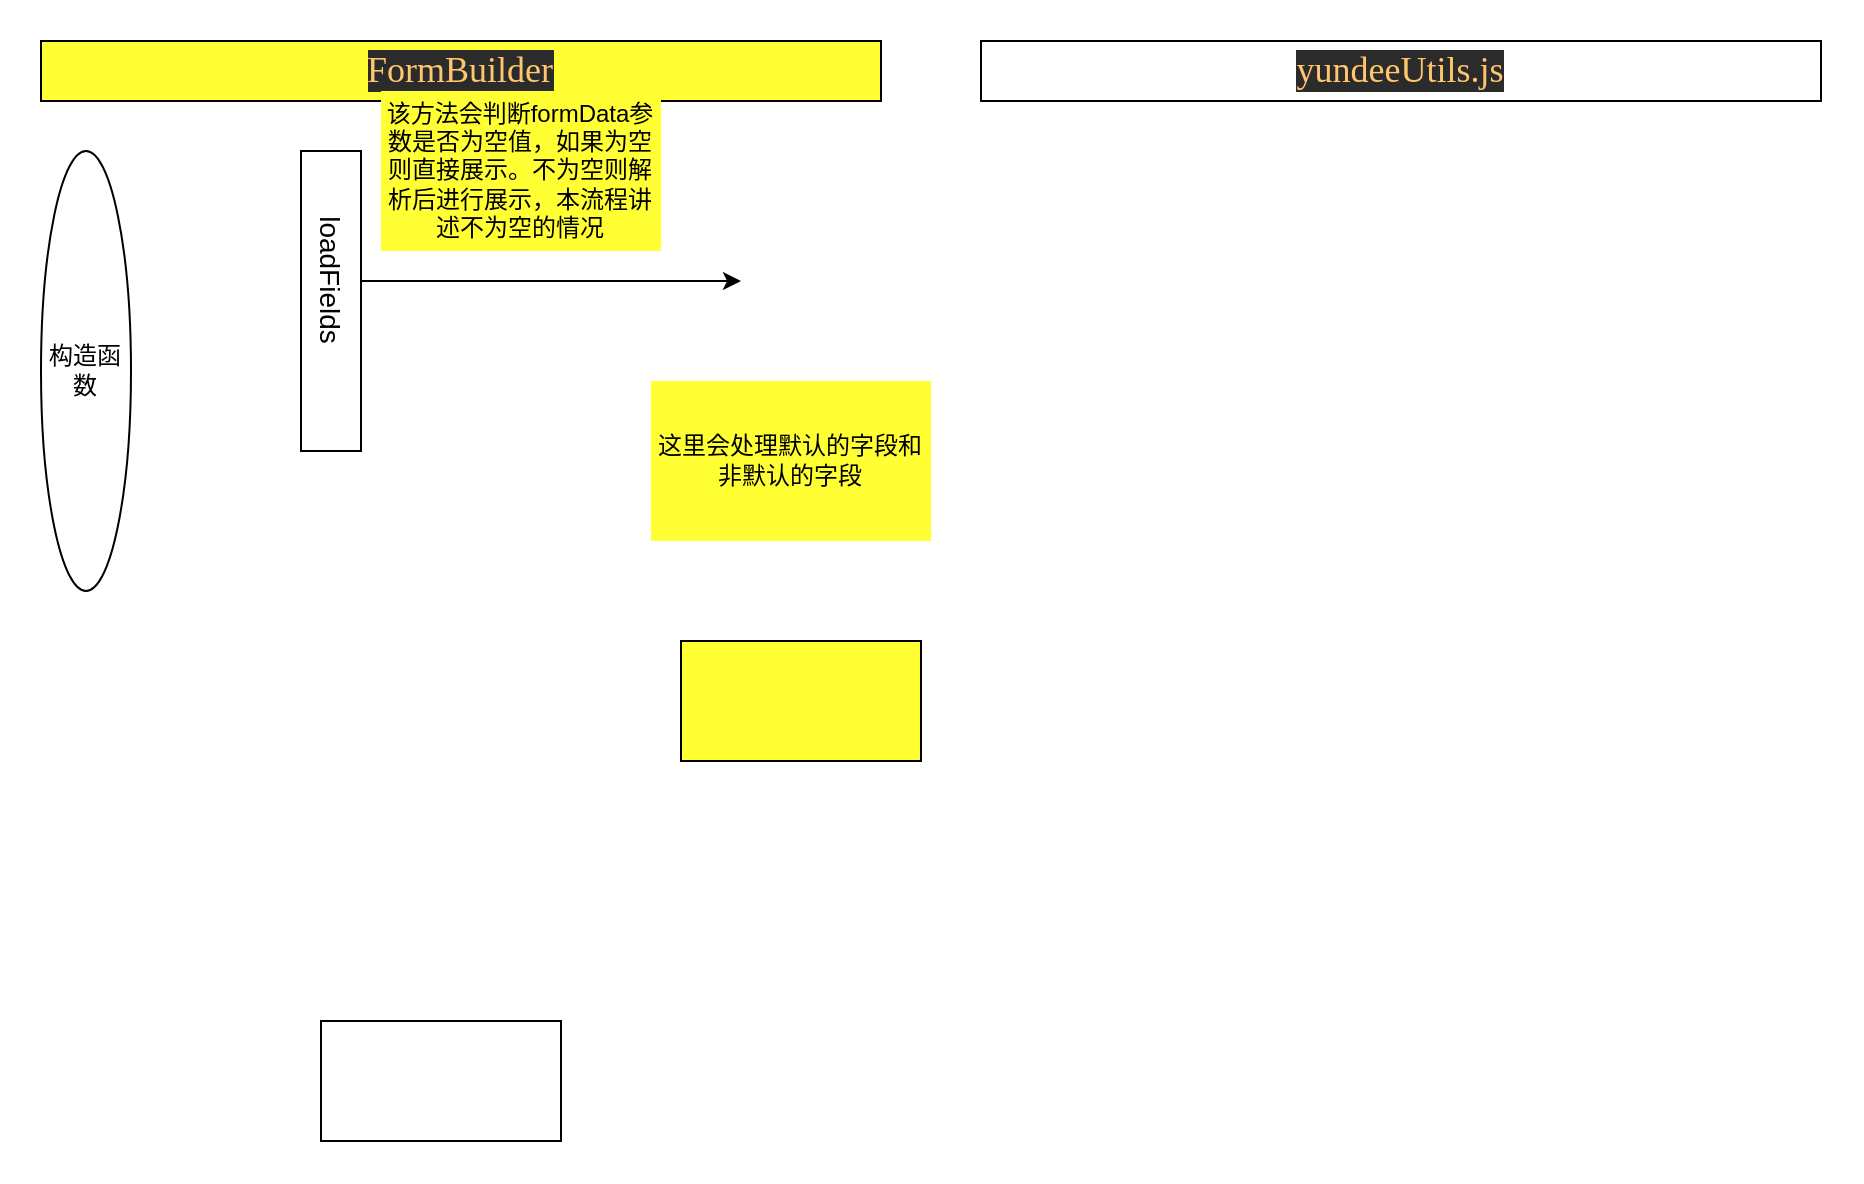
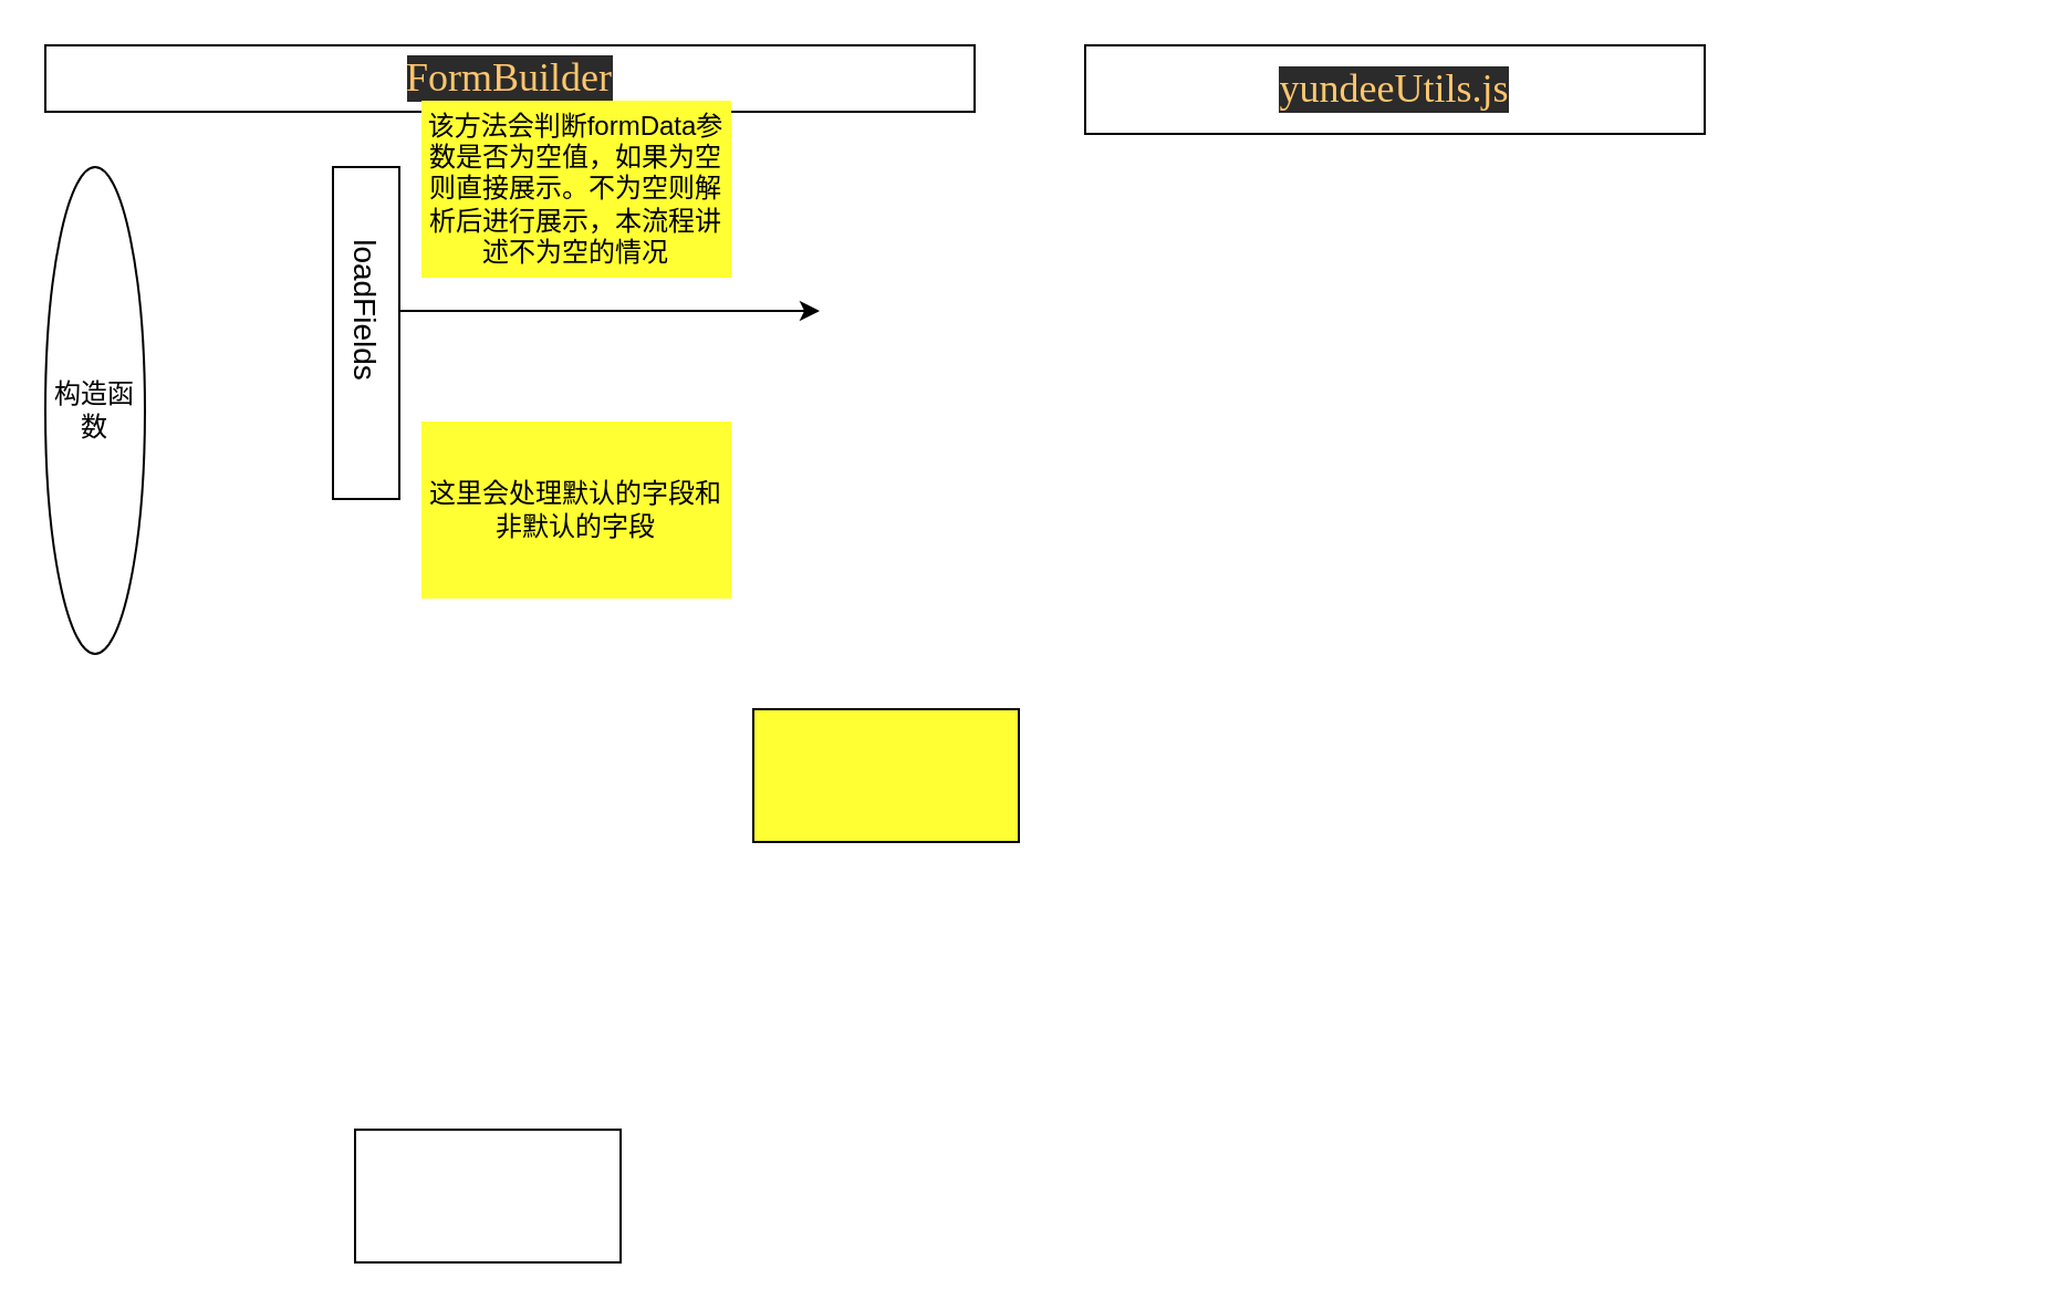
- <mxCell id="2" value="&lt;pre style=&quot;background-color: rgb(43 , 43 , 43) ; color: rgb(169 , 183 , 198) ; font-family: &amp;#34;jetbrains mono&amp;#34;&quot;&gt;&lt;span style=&quot;color: rgb(255 , 198 , 109)&quot;&gt;&lt;font style=&quot;font-size: 18px&quot;&gt;FormBuilder&lt;/font&gt;&lt;/span&gt;&lt;/pre&gt;" style="rounded=0;whiteSpace=wrap;html=1;fillColor=#ffff33;" vertex="1" parent="1"><mxGeometry x="20" y="20" width="420" height="30" as="geometry" /></mxCell>
+ <mxCell id="2" value="&lt;pre style=&quot;background-color: rgb(43 , 43 , 43) ; color: rgb(169 , 183 , 198) ; font-family: &amp;#34;jetbrains mono&amp;#34;&quot;&gt;&lt;span style=&quot;color: rgb(255 , 198 , 109)&quot;&gt;&lt;font style=&quot;font-size: 18px&quot;&gt;FormBuilder&lt;/font&gt;&lt;/span&gt;&lt;/pre&gt;" style="rounded=0;whiteSpace=wrap;html=1;" vertex="1" parent="1"><mxGeometry x="20" y="20" width="420" height="30" as="geometry" /></mxCell>
- <mxCell id="11" value="&lt;pre style=&quot;background-color: rgb(43 , 43 , 43)&quot;&gt;&lt;font color=&quot;#ffc66d&quot; face=&quot;jetbrains mono&quot;&gt;&lt;span style=&quot;font-size: 18px&quot;&gt;yundeeUtils.js&lt;/span&gt;&lt;/font&gt;&lt;font color=&quot;#a9b7c6&quot; face=&quot;jetbrains mono&quot;&gt;&lt;br&gt;&lt;/font&gt;&lt;/pre&gt;" style="rounded=0;whiteSpace=wrap;html=1;" vertex="1" parent="1"><mxGeometry x="490" y="20" width="420" height="30" as="geometry" /></mxCell>
+ <mxCell id="11" value="&lt;pre style=&quot;background-color: rgb(43 , 43 , 43)&quot;&gt;&lt;font color=&quot;#ffc66d&quot; face=&quot;jetbrains mono&quot;&gt;&lt;span style=&quot;font-size: 18px&quot;&gt;yundeeUtils.js&lt;/span&gt;&lt;/font&gt;&lt;font color=&quot;#a9b7c6&quot; face=&quot;jetbrains mono&quot;&gt;&lt;br&gt;&lt;/font&gt;&lt;/pre&gt;" style="rounded=0;whiteSpace=wrap;html=1;" vertex="1" parent="1"><mxGeometry x="490" y="20" width="280" height="40" as="geometry" /></mxCell>
- <mxCell id="8" value="这里会处理默认的字段和非默认的字段" style="text;html=1;strokeColor=none;fillColor=#FFFF33;align=center;verticalAlign=middle;whiteSpace=wrap;rounded=0;" vertex="1" parent="1"><mxGeometry x="325" y="190" width="140" height="80" as="geometry" /></mxCell>
+ <mxCell id="8" value="这里会处理默认的字段和非默认的字段" style="text;html=1;strokeColor=none;fillColor=#FFFF33;align=center;verticalAlign=middle;whiteSpace=wrap;rounded=0;" vertex="1" parent="1"><mxGeometry x="190" y="190" width="140" height="80" as="geometry" /></mxCell>
